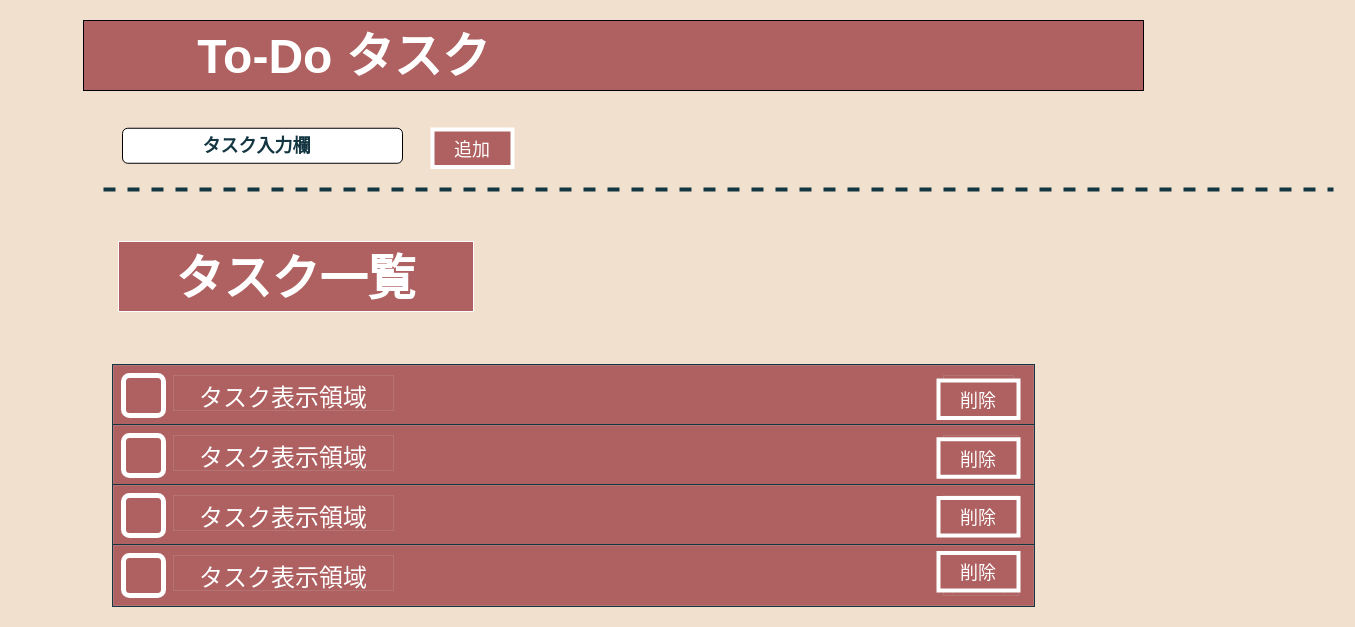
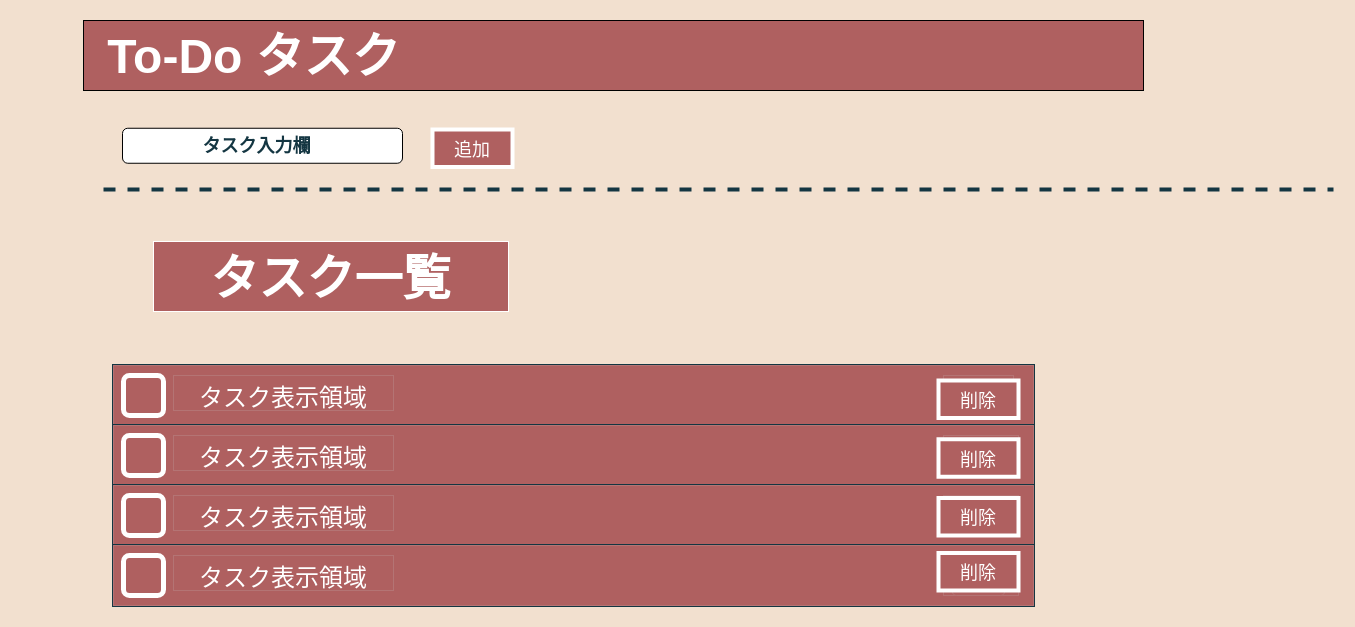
- <mxCell id="3" value="&lt;h1&gt;&lt;font style=&quot;font-size: 48px&quot;&gt;To-Do タスク&lt;/font&gt;&lt;/h1&gt;" style="text;html=1;resizable=0;autosize=1;align=center;verticalAlign=middle;points=[];rounded=0;fontColor=#FFFFFF;" parent="1" vertex="1"><mxGeometry x="187" y="23" width="312" height="65" as="geometry" /></mxCell>
+ <mxCell id="3" value="&lt;h1&gt;&lt;font style=&quot;font-size: 48px&quot;&gt;To-Do タスク&lt;/font&gt;&lt;/h1&gt;" style="text;html=1;resizable=0;autosize=1;align=center;verticalAlign=middle;points=[];rounded=0;fontColor=#FFFFFF;" parent="1" vertex="1"><mxGeometry x="97" y="23" width="312" height="65" as="geometry" /></mxCell>
- <mxCell id="6" value="&lt;h2&gt;&lt;font style=&quot;font-size: 48px&quot;&gt;タスク一覧&lt;/font&gt;&lt;/h2&gt;" style="text;html=1;strokeColor=#FFFFFF;fillColor=#AF6060;align=center;verticalAlign=middle;whiteSpace=wrap;rounded=0;fontSize=36;fontColor=#FFFFFF;labelBackgroundColor=none;" parent="1" vertex="1"><mxGeometry x="118" y="241" width="355" height="70" as="geometry" /></mxCell>
+ <mxCell id="6" value="&lt;h2&gt;&lt;font style=&quot;font-size: 48px&quot;&gt;タスク一覧&lt;/font&gt;&lt;/h2&gt;" style="text;html=1;strokeColor=#FFFFFF;fillColor=#AF6060;align=center;verticalAlign=middle;whiteSpace=wrap;rounded=0;fontSize=36;fontColor=#FFFFFF;labelBackgroundColor=none;" parent="1" vertex="1"><mxGeometry x="153" y="241" width="355" height="70" as="geometry" /></mxCell>
